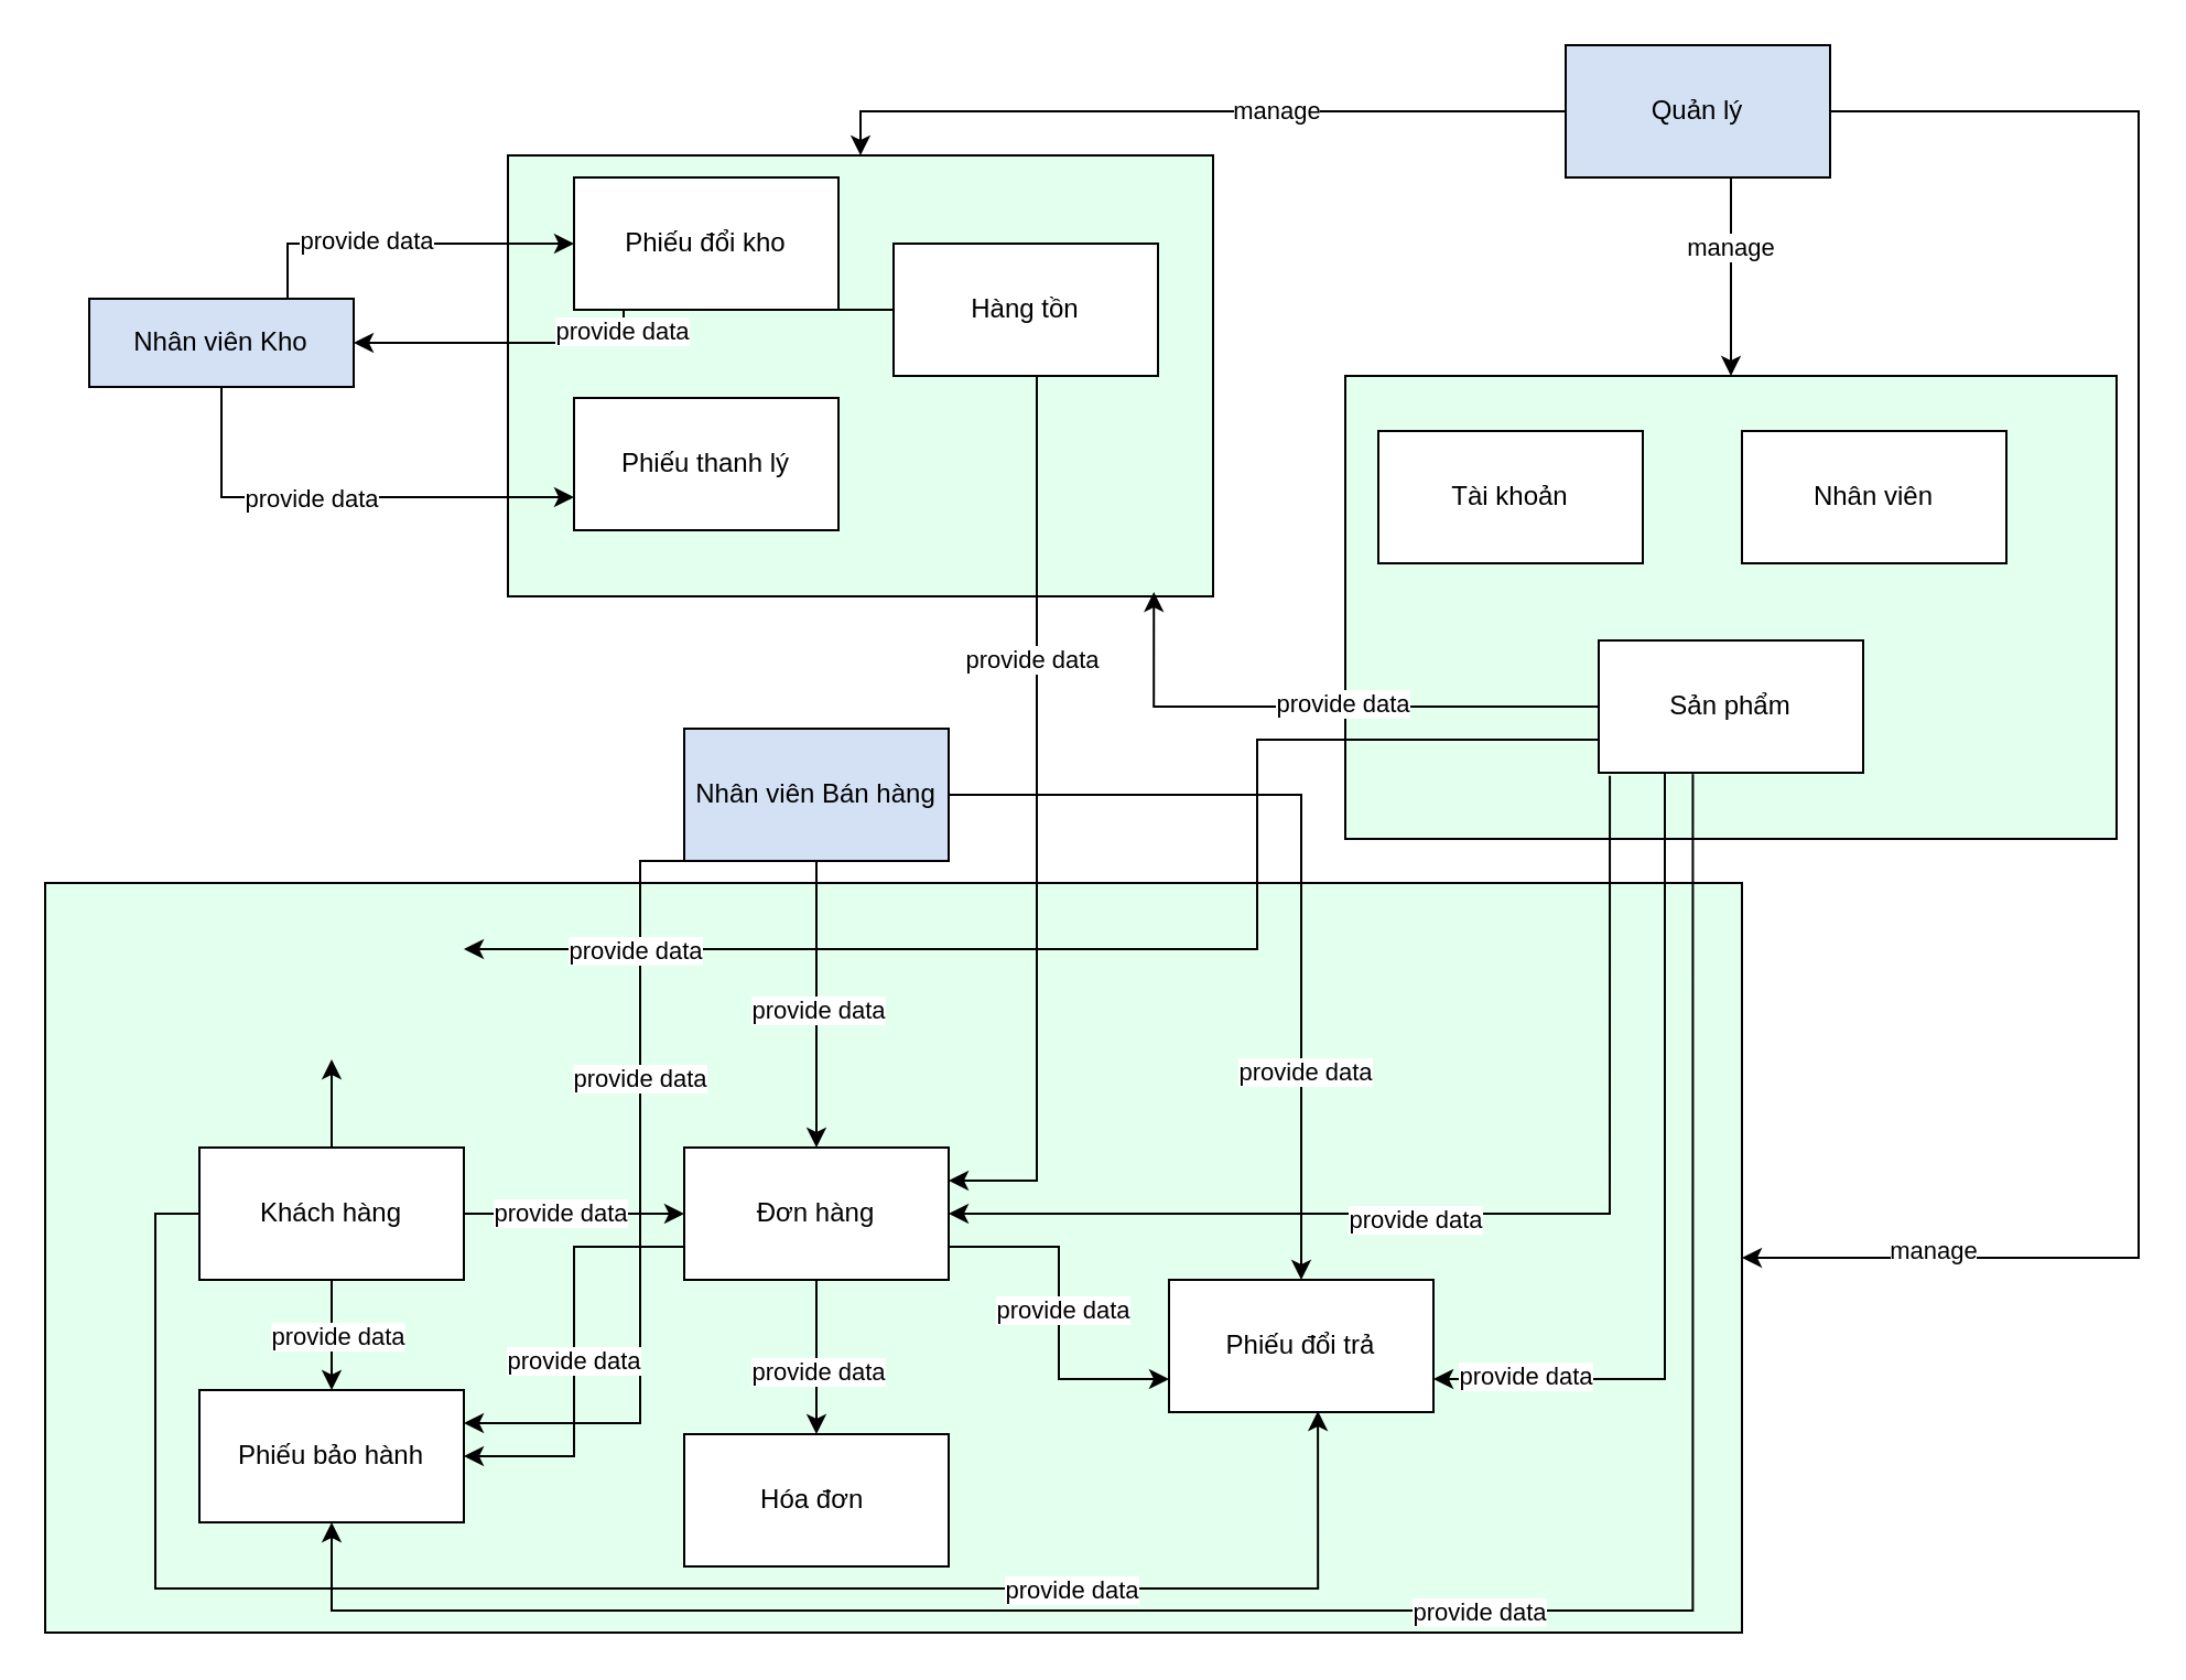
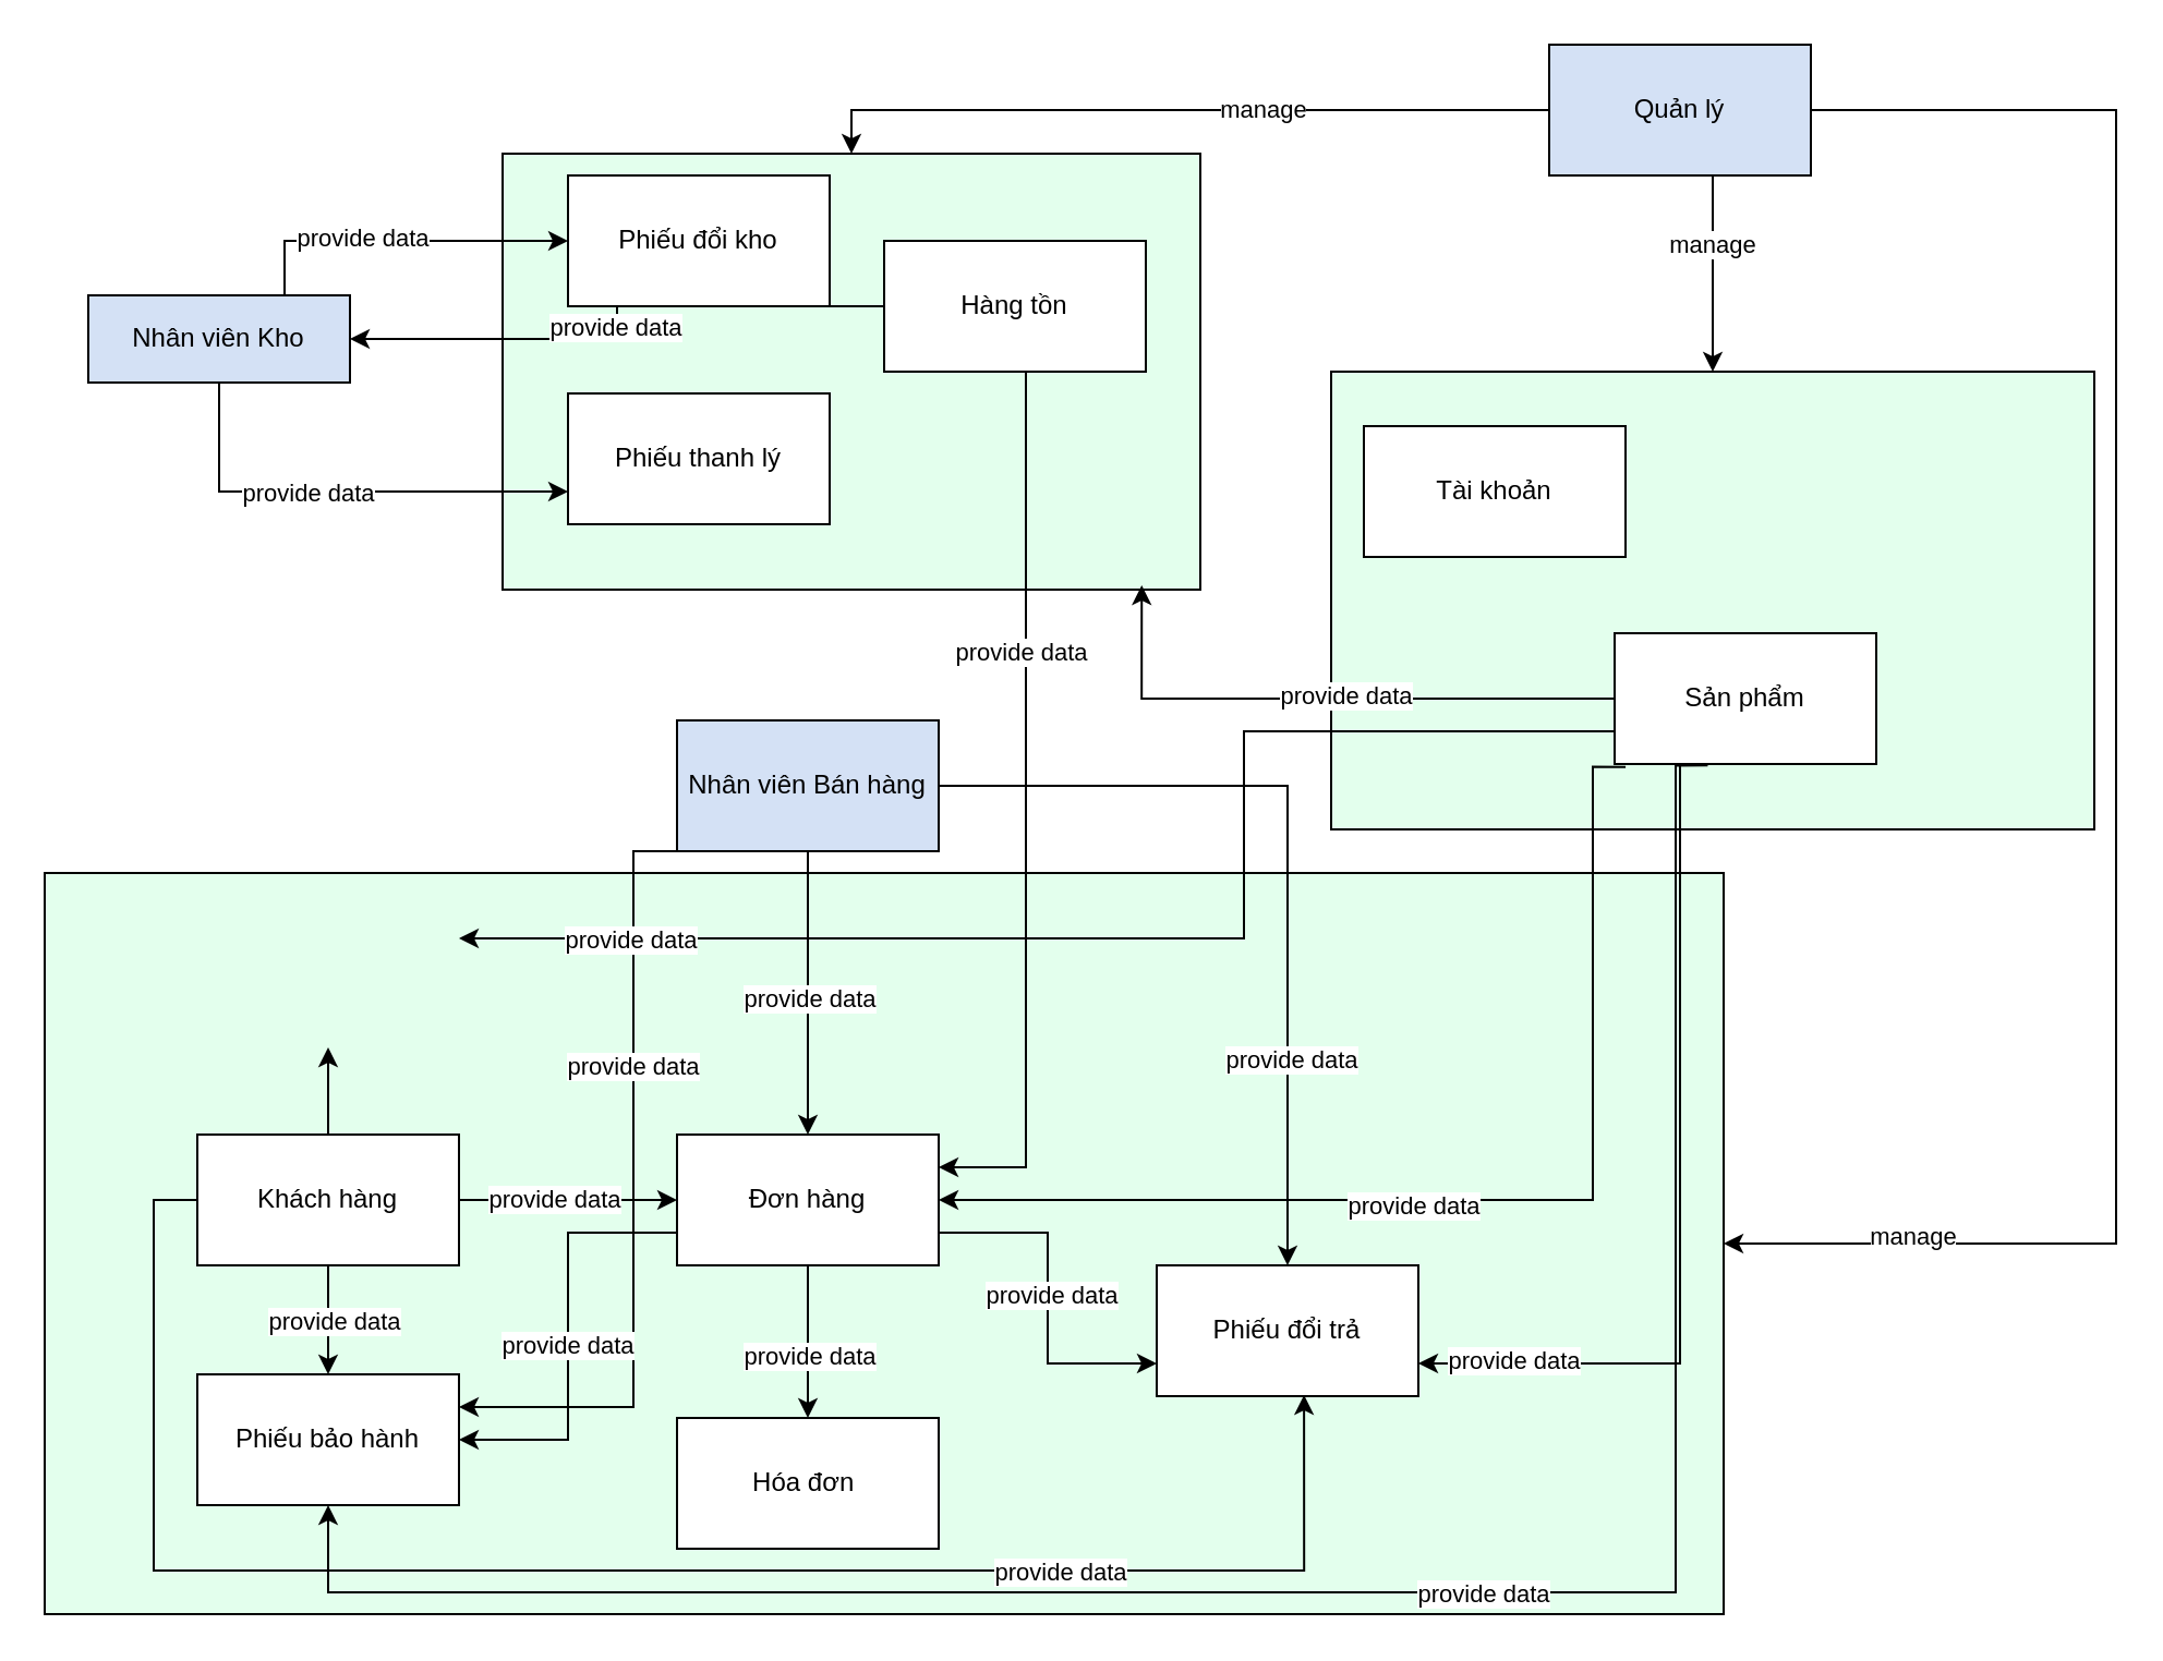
- <mxCell id="55" value="Nhân viên" style="rounded=0;whiteSpace=wrap;html=1;" vertex="1" parent="1"><mxGeometry x="790" y="195" width="120" height="60" as="geometry" /></mxCell>
- <mxCell id="40" value="Sản phẩm" style="rounded=0;whiteSpace=wrap;html=1;" vertex="1" parent="1"><mxGeometry x="725" y="290" width="120" height="60" as="geometry" /></mxCell>
+ <mxCell id="40" value="Sản phẩm" style="rounded=0;whiteSpace=wrap;html=1;" vertex="1" parent="1"><mxGeometry x="740" y="290" width="120" height="60" as="geometry" /></mxCell>
